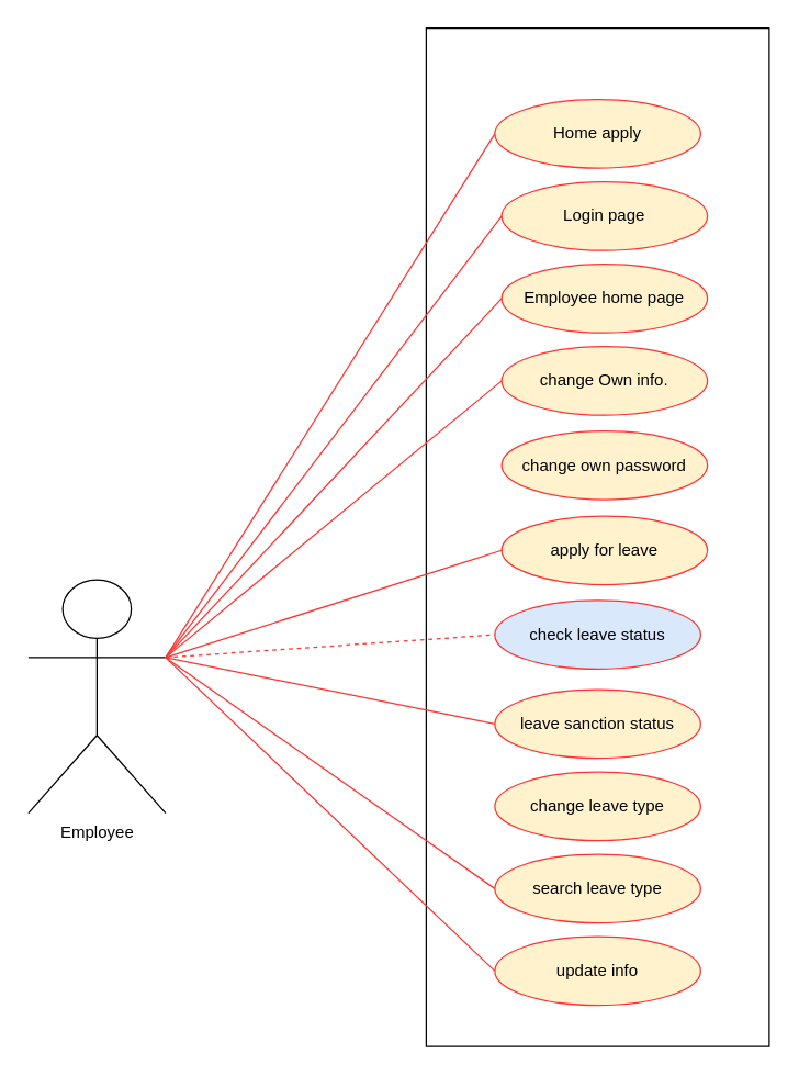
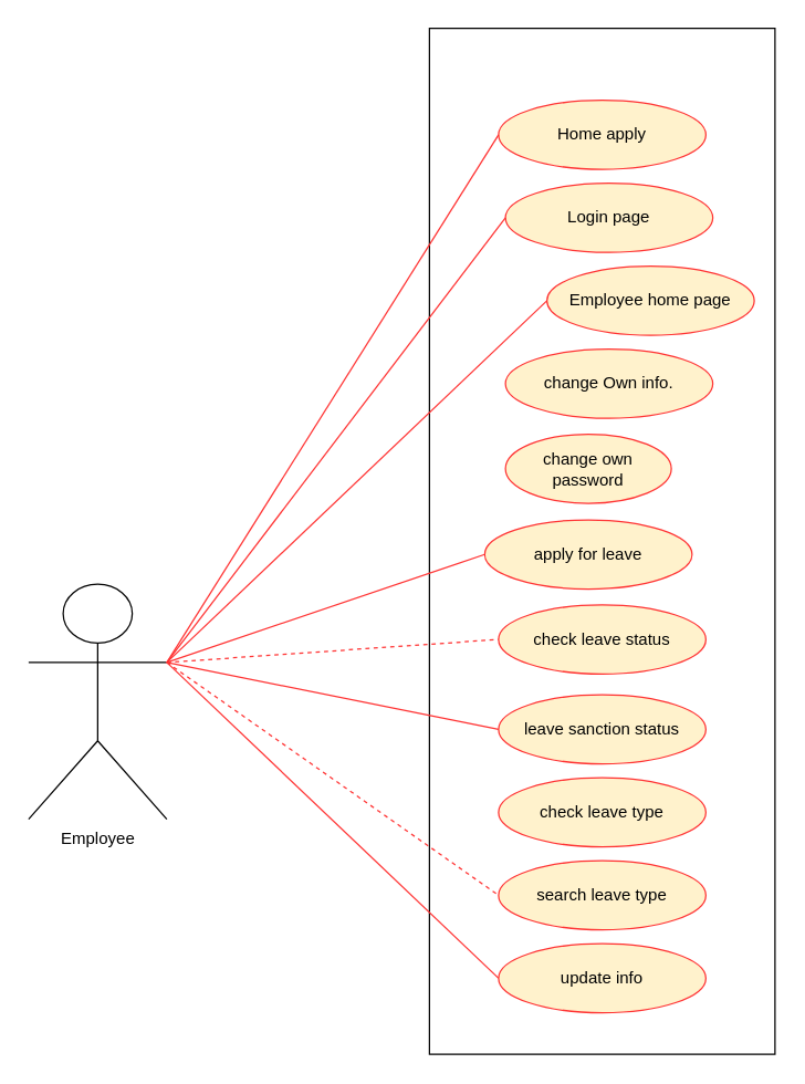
- <mxCell id="8" value="Employee home page" style="ellipse;whiteSpace=wrap;html=1;fillColor=#fff2cc;strokeColor=#FF3333;" vertex="1" parent="1"><mxGeometry x="365" y="192" width="150" height="50" as="geometry" /></mxCell>
+ <mxCell id="8" value="Employee home page" style="ellipse;whiteSpace=wrap;html=1;fillColor=#fff2cc;strokeColor=#FF3333;" vertex="1" parent="1"><mxGeometry x="395" y="192" width="150" height="50" as="geometry" /></mxCell>
- <mxCell id="12" value="change own password" style="ellipse;whiteSpace=wrap;html=1;fillColor=#fff2cc;strokeColor=#FF3333;" vertex="1" parent="1"><mxGeometry x="365" y="313.5" width="150" height="50" as="geometry" /></mxCell>
+ <mxCell id="12" value="change own password" style="ellipse;whiteSpace=wrap;html=1;fillColor=#fff2cc;strokeColor=#FF3333;" vertex="1" parent="1"><mxGeometry x="365" y="313.5" width="120" height="50" as="geometry" /></mxCell>
- <mxCell id="11" value="" style="endArrow=none;html=1;exitX=1;exitY=0.333;exitDx=0;exitDy=0;exitPerimeter=0;entryX=0;entryY=0.5;entryDx=0;entryDy=0;fillColor=#f8cecc;strokeColor=#FF3333;" edge="1" parent="1" source="3" target="10"><mxGeometry width="50" height="50" relative="1" as="geometry"><mxPoint x="170" y="602" as="sourcePoint" /><mxPoint x="260" y="552" as="targetPoint" /></mxGeometry></mxCell>
- <mxCell id="13" value="apply for leave" style="ellipse;whiteSpace=wrap;html=1;fillColor=#fff2cc;strokeColor=#FF3333;" vertex="1" parent="1"><mxGeometry x="365" y="375.5" width="150" height="50" as="geometry" /></mxCell>
+ <mxCell id="13" value="apply for leave" style="ellipse;whiteSpace=wrap;html=1;fillColor=#fff2cc;strokeColor=#FF3333;" vertex="1" parent="1"><mxGeometry x="350" y="375.5" width="150" height="50" as="geometry" /></mxCell>
- <mxCell id="15" value="check leave status" style="ellipse;whiteSpace=wrap;html=1;fillColor=#dae8fc;strokeColor=#FF3333;" vertex="1" parent="1"><mxGeometry x="360" y="437" width="150" height="50" as="geometry" /></mxCell>
+ <mxCell id="15" value="check leave status" style="ellipse;whiteSpace=wrap;html=1;fillColor=#fff2cc;strokeColor=#FF3333;" vertex="1" parent="1"><mxGeometry x="360" y="437" width="150" height="50" as="geometry" /></mxCell>
- <mxCell id="21" value="" style="endArrow=none;html=1;exitX=1;exitY=0.333;exitDx=0;exitDy=0;exitPerimeter=0;entryX=0;entryY=0.5;entryDx=0;entryDy=0;fillColor=#f8cecc;strokeColor=#FF3333;" edge="1" parent="1" source="3" target="20"><mxGeometry width="50" height="50" relative="1" as="geometry"><mxPoint x="230" y="662" as="sourcePoint" /><mxPoint x="320" y="612" as="targetPoint" /></mxGeometry></mxCell>
+ <mxCell id="21" value="" style="endArrow=none;html=1;exitX=1;exitY=0.333;exitDx=0;exitDy=0;exitPerimeter=0;entryX=0;entryY=0.5;entryDx=0;entryDy=0;fillColor=#f8cecc;strokeColor=#FF3333;dashed=1;" edge="1" parent="1" source="3" target="20"><mxGeometry width="50" height="50" relative="1" as="geometry"><mxPoint x="230" y="662" as="sourcePoint" /><mxPoint x="320" y="612" as="targetPoint" /></mxGeometry></mxCell>
- <mxCell id="19" value="change leave type" style="ellipse;whiteSpace=wrap;html=1;fillColor=#fff2cc;strokeColor=#FF3333;" vertex="1" parent="1"><mxGeometry x="360" y="562" width="150" height="50" as="geometry" /></mxCell>
+ <mxCell id="19" value="check leave type" style="ellipse;whiteSpace=wrap;html=1;fillColor=#fff2cc;strokeColor=#FF3333;" vertex="1" parent="1"><mxGeometry x="360" y="562" width="150" height="50" as="geometry" /></mxCell>
